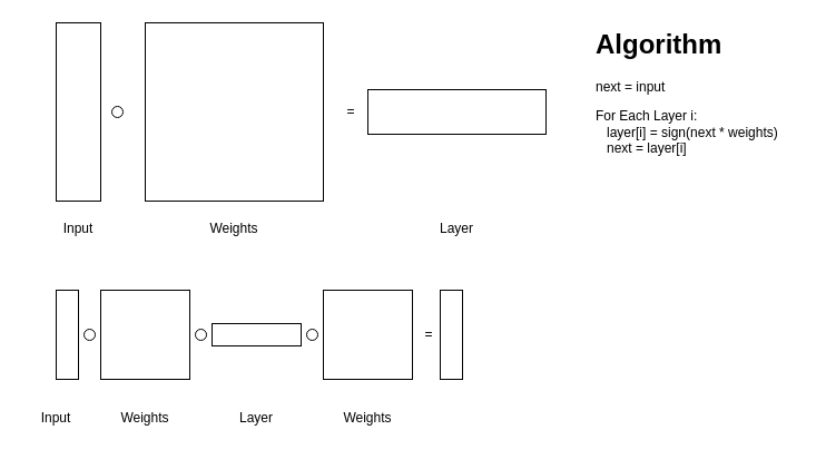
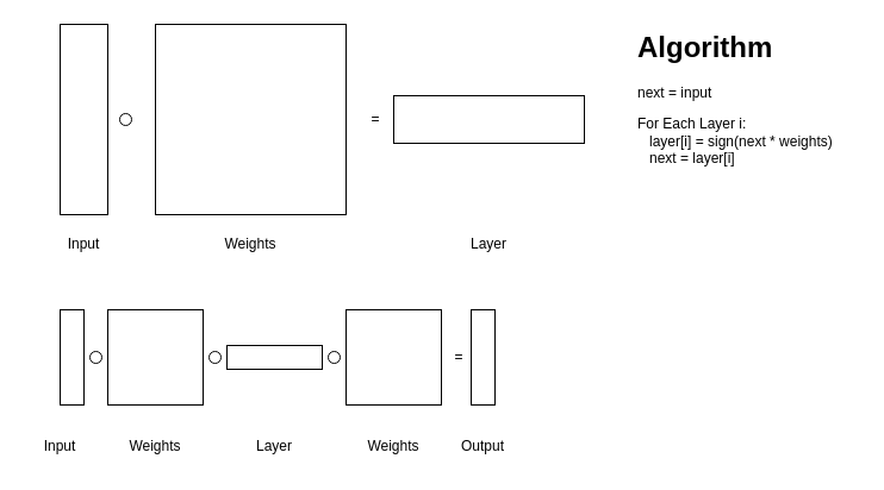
+ <mxCell id="17" value="Output" style="text;html=1;strokeColor=none;fillColor=none;align=center;verticalAlign=middle;whiteSpace=wrap;rounded=0;" parent="1" vertex="1"><mxGeometry x="375" y="360" width="60" height="30" as="geometry" /></mxCell>
